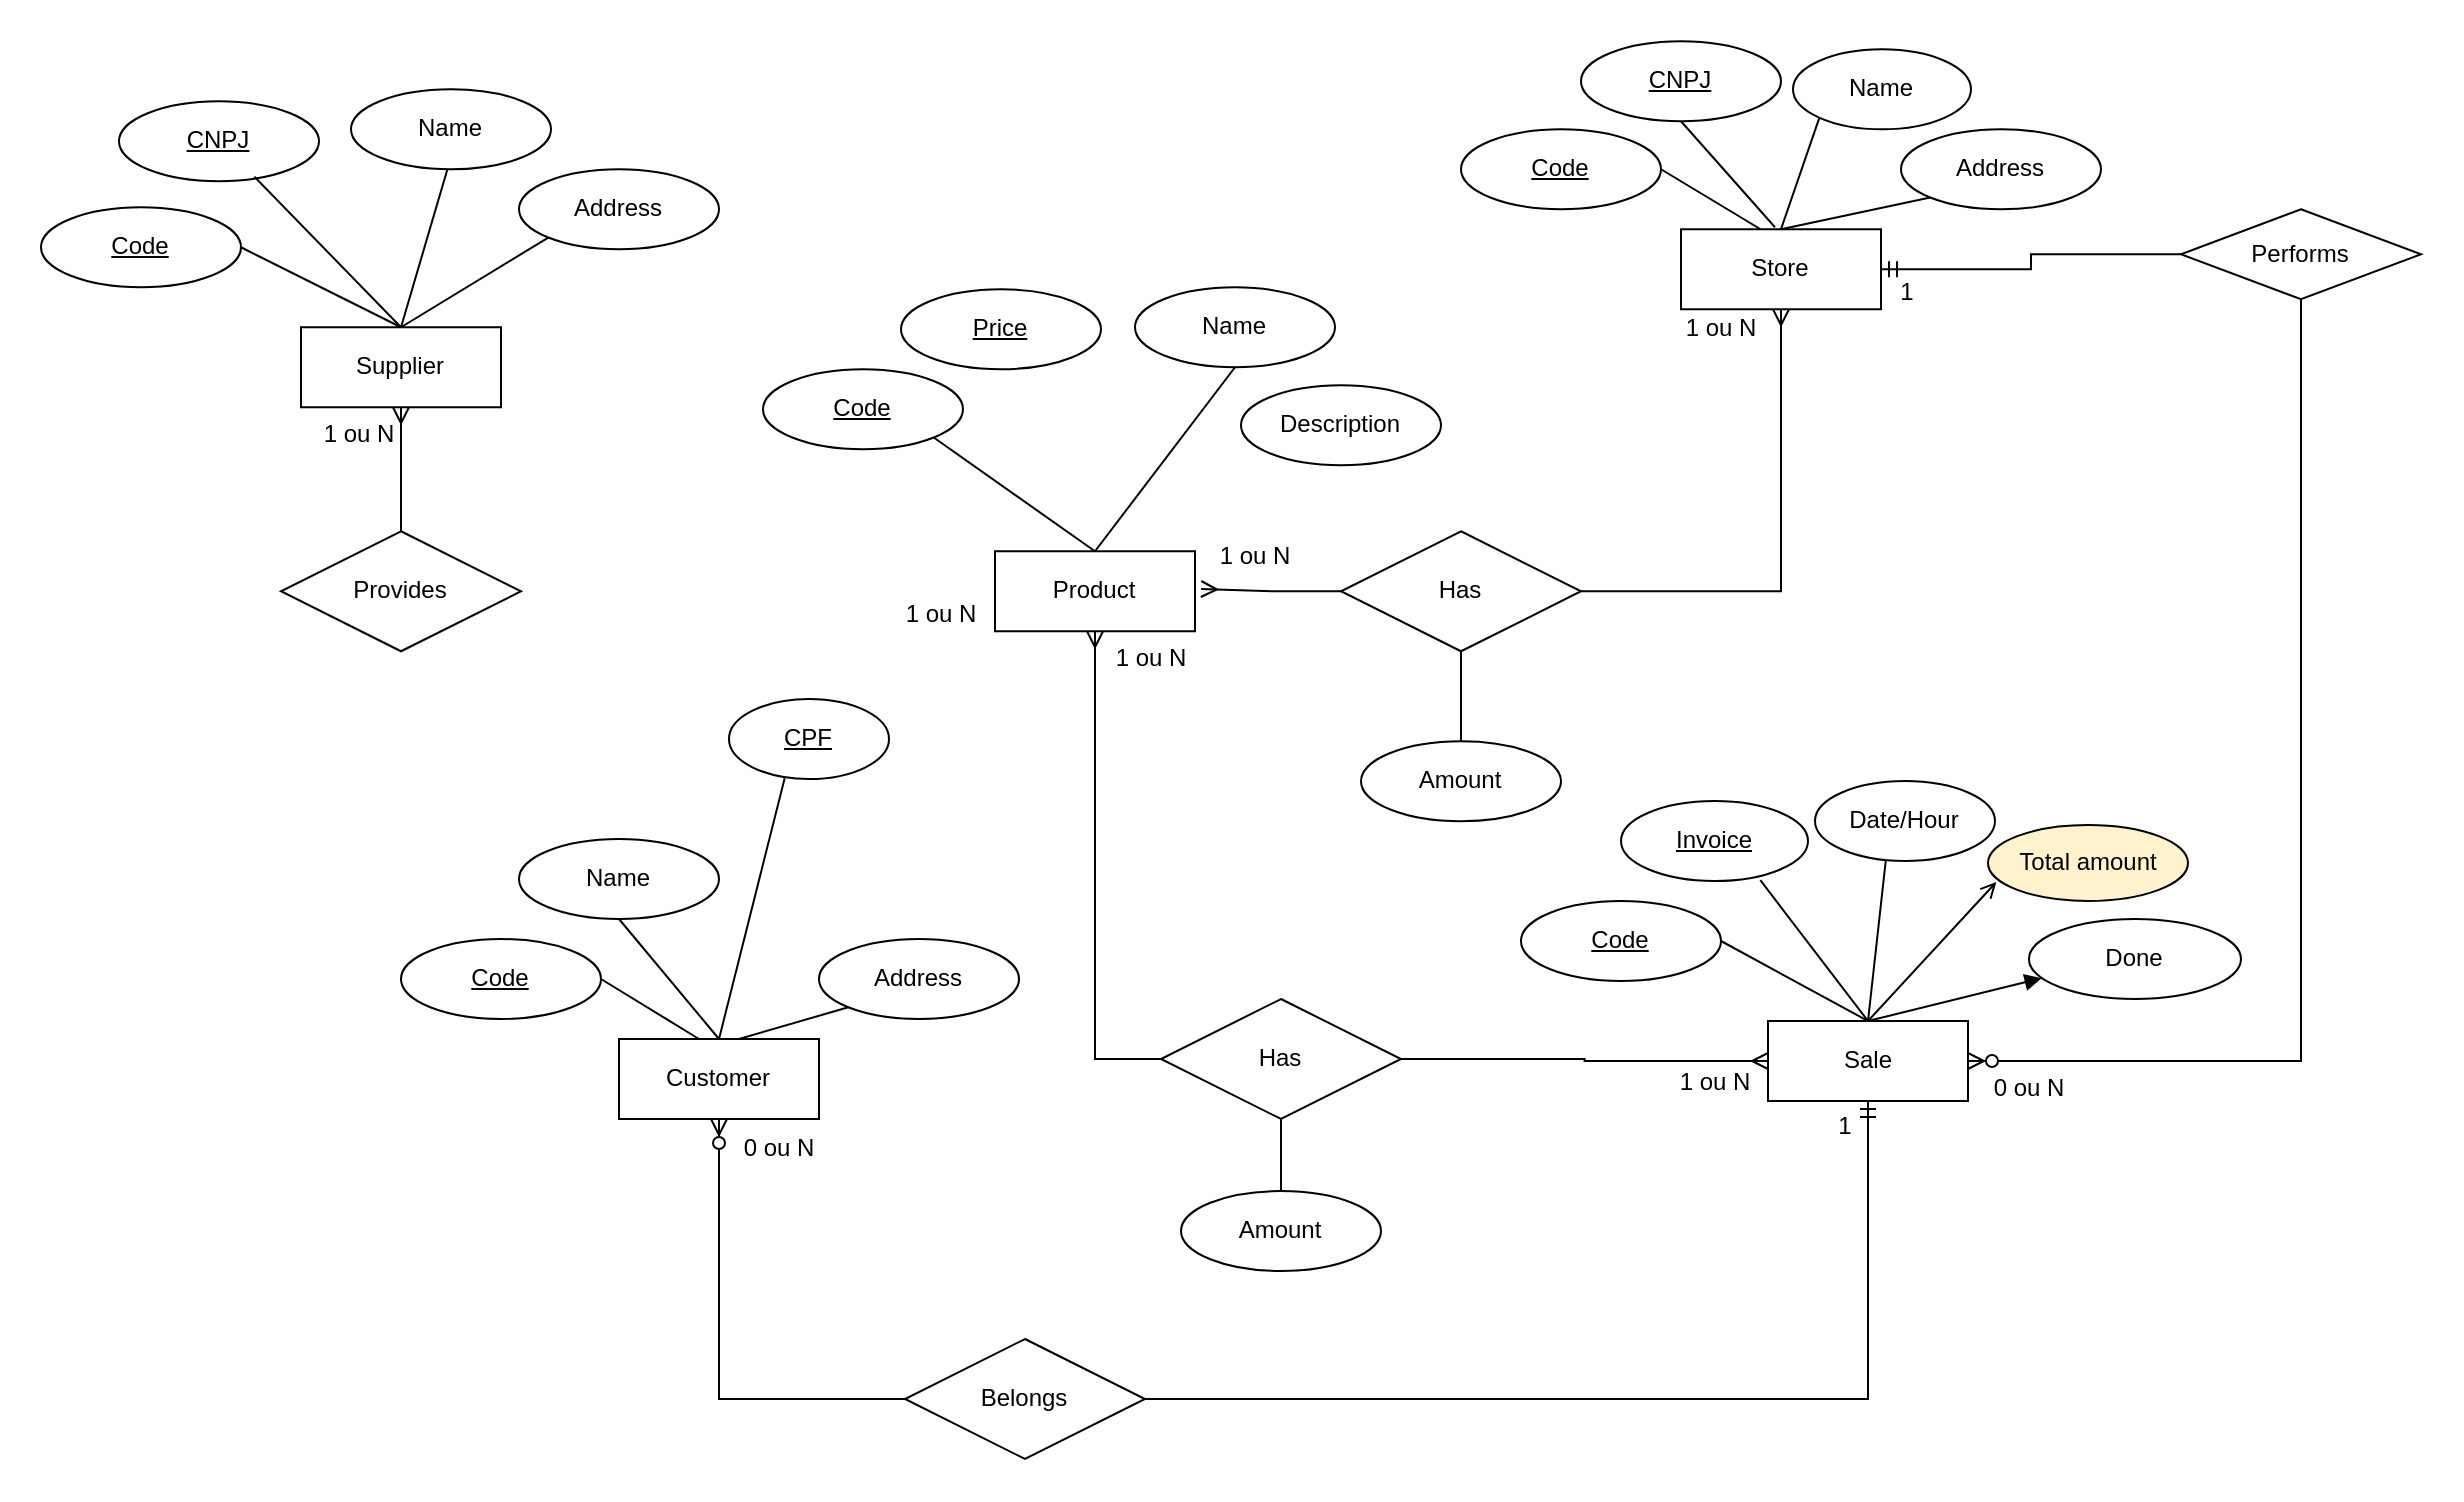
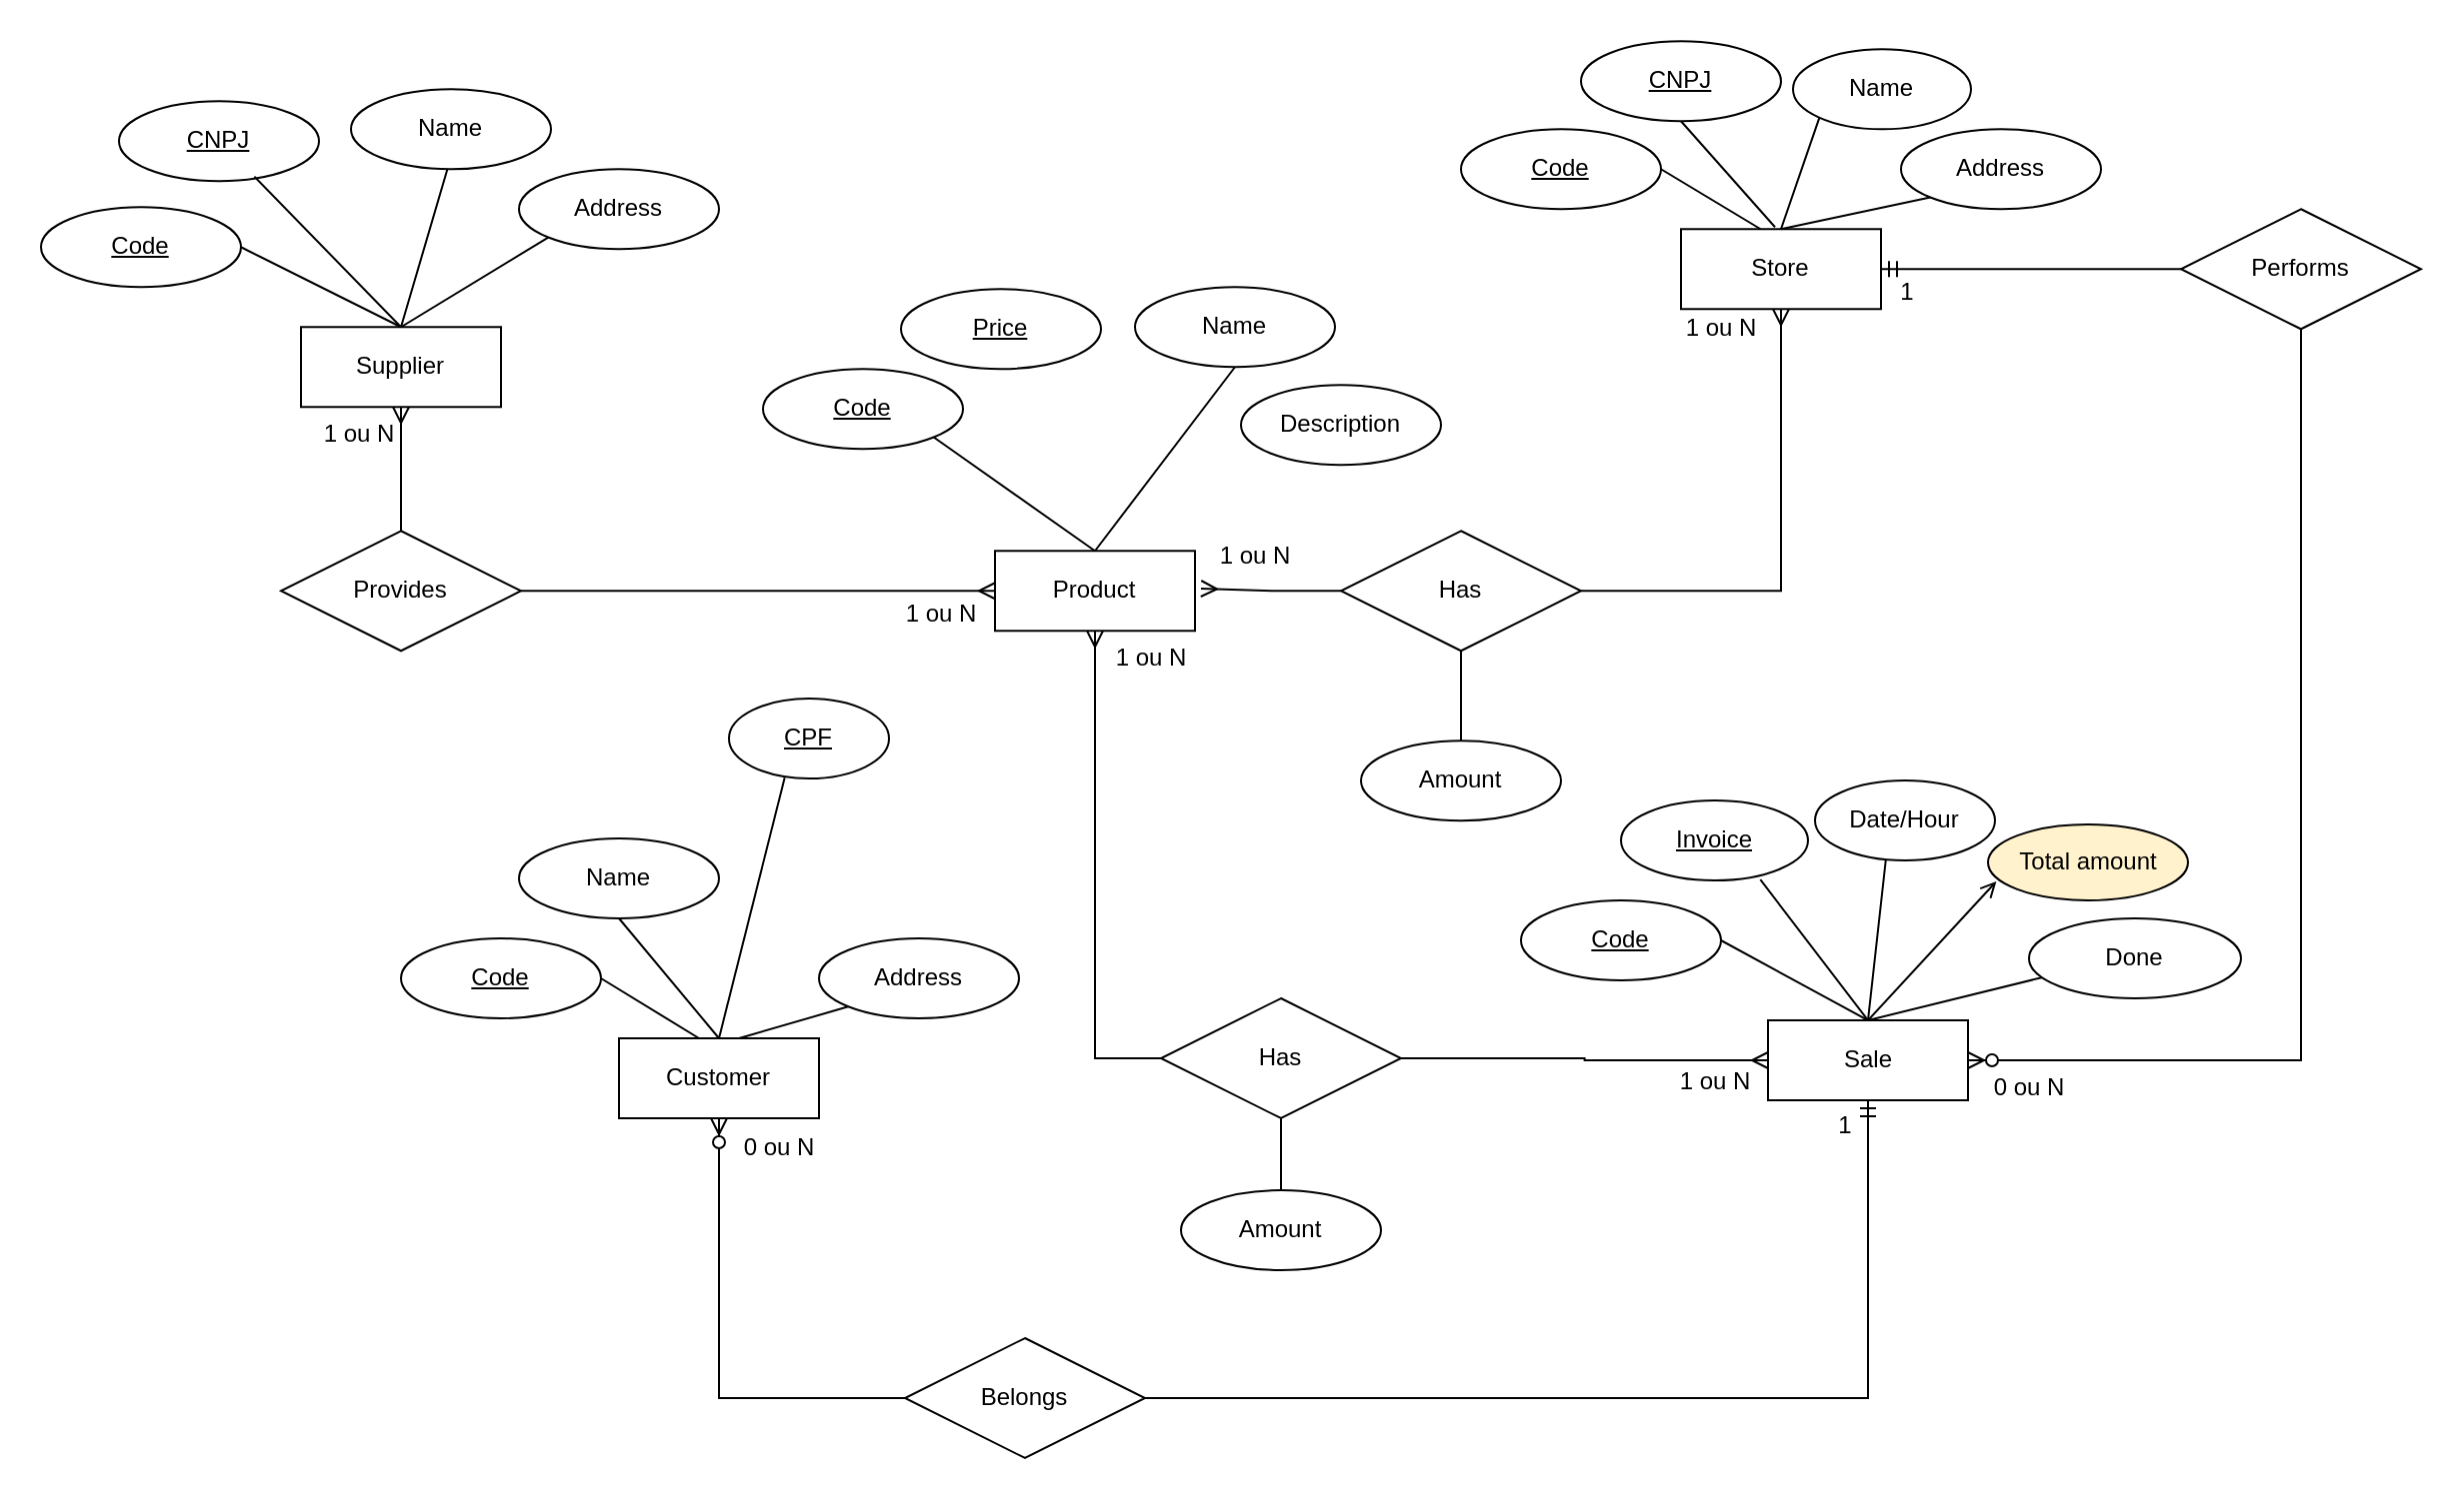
- <mxCell id="55" value="Performs" style="shape=rhombus;perimeter=rhombusPerimeter;whiteSpace=wrap;html=1;align=center;" parent="1" vertex="1"><mxGeometry x="1090" y="104.13" width="120" height="45" as="geometry" /></mxCell>
+ <mxCell id="55" value="Performs" style="shape=rhombus;perimeter=rhombusPerimeter;whiteSpace=wrap;html=1;align=center;" parent="1" vertex="1"><mxGeometry x="1090" y="104.13" width="120" height="60" as="geometry" /></mxCell>
+ <mxCell id="51" value="" style="edgeStyle=orthogonalEdgeStyle;fontSize=12;html=1;endArrow=ERmany;rounded=0;exitX=1;exitY=0.5;exitDx=0;exitDy=0;entryX=0;entryY=0.5;entryDx=0;entryDy=0;" parent="1" source="47" target="2" edge="1"><mxGeometry width="100" height="100" relative="1" as="geometry"><mxPoint x="1290" y="-216" as="sourcePoint" /><mxPoint x="450" y="474" as="targetPoint" /></mxGeometry></mxCell>
- <mxCell id="35" value="" style="endArrow=block;html=1;rounded=0;exitX=0.5;exitY=0;exitDx=0;exitDy=0;entryX=0.06;entryY=0.74;entryDx=0;entryDy=0;entryPerimeter=0;" parent="1" source="27" target="34" edge="1"><mxGeometry width="50" height="50" relative="1" as="geometry"><mxPoint x="993.5" y="522.4" as="sourcePoint" /><mxPoint x="1007.7" y="490" as="targetPoint" /></mxGeometry></mxCell>
+ <mxCell id="35" value="" style="endArrow=none;html=1;rounded=0;exitX=0.5;exitY=0;exitDx=0;exitDy=0;entryX=0.06;entryY=0.74;entryDx=0;entryDy=0;entryPerimeter=0;" parent="1" source="27" target="34" edge="1"><mxGeometry width="50" height="50" relative="1" as="geometry"><mxPoint x="993.5" y="522.4" as="sourcePoint" /><mxPoint x="1007.7" y="490" as="targetPoint" /></mxGeometry></mxCell>
